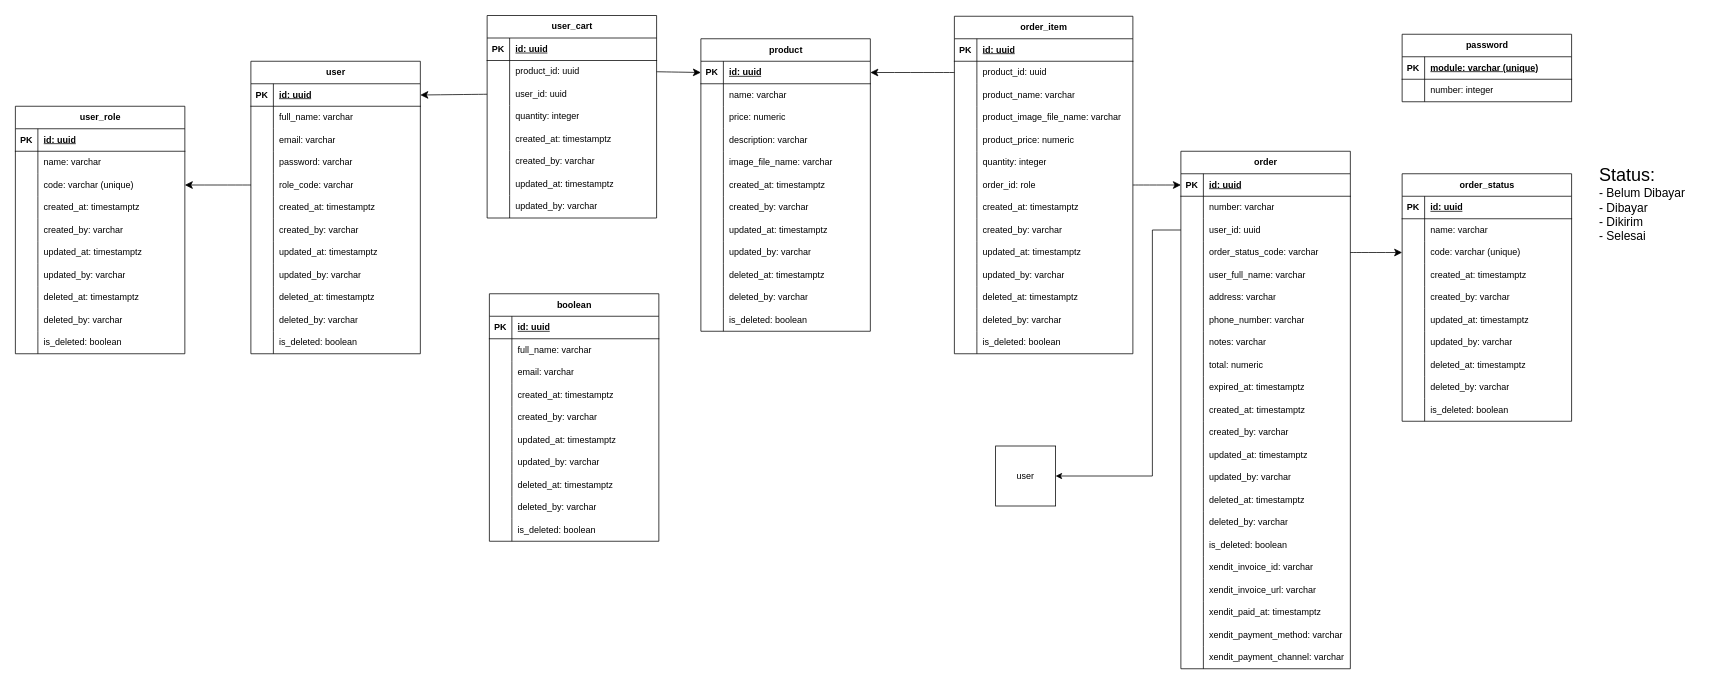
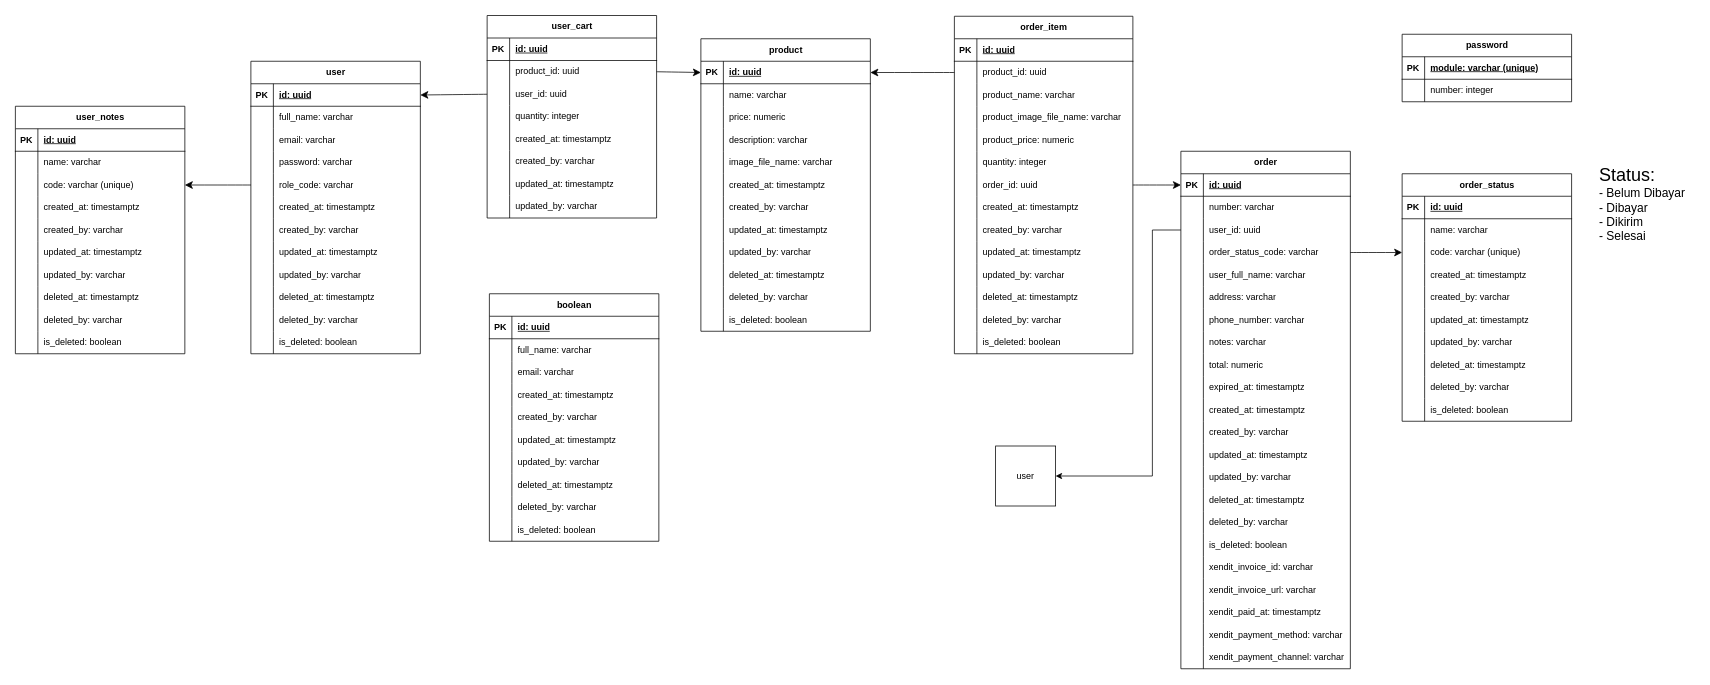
- <mxCell id="76" value="user_role" style="shape=table;startSize=30;container=1;collapsible=1;childLayout=tableLayout;fixedRows=1;rowLines=0;fontStyle=1;align=center;resizeLast=1;html=1;" parent="1" vertex="1"><mxGeometry x="20" y="141" width="225.958" height="330" as="geometry" /></mxCell>
+ <mxCell id="76" value="user_notes" style="shape=table;startSize=30;container=1;collapsible=1;childLayout=tableLayout;fixedRows=1;rowLines=0;fontStyle=1;align=center;resizeLast=1;html=1;" parent="1" vertex="1"><mxGeometry x="20" y="141" width="225.958" height="330" as="geometry" /></mxCell>
- <mxCell id="156" value="order_id: role" style="shape=partialRectangle;connectable=0;fillColor=none;top=0;left=0;bottom=0;right=0;align=left;spacingLeft=6;overflow=hidden;whiteSpace=wrap;html=1;" parent="154" vertex="1"><mxGeometry x="30" width="208" height="30" as="geometry"><mxRectangle width="208" height="30" as="alternateBounds" /></mxGeometry></mxCell>
+ <mxCell id="156" value="order_id: uuid" style="shape=partialRectangle;connectable=0;fillColor=none;top=0;left=0;bottom=0;right=0;align=left;spacingLeft=6;overflow=hidden;whiteSpace=wrap;html=1;" parent="154" vertex="1"><mxGeometry x="30" width="208" height="30" as="geometry"><mxRectangle width="208" height="30" as="alternateBounds" /></mxGeometry></mxCell>
